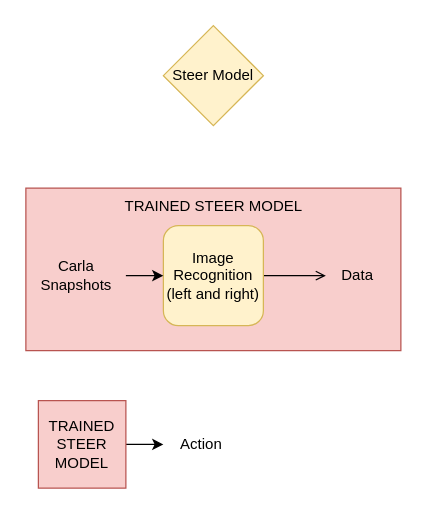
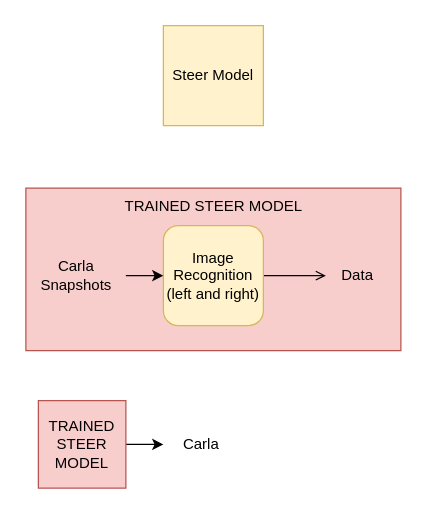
- <mxCell id="12" value="Steer Model" style="rhombus;whiteSpace=wrap;html=1;aspect=fixed;fillColor=#fff2cc;strokeColor=#d6b656;" vertex="1" parent="1"><mxGeometry x="130" y="20" width="80" height="80" as="geometry" /></mxCell>
+ <mxCell id="12" value="Steer Model" style="whiteSpace=wrap;html=1;aspect=fixed;fillColor=#fff2cc;strokeColor=#d6b656;" vertex="1" parent="1"><mxGeometry x="130" y="20" width="80" height="80" as="geometry" /></mxCell>
- <mxCell id="11" value="Action" style="text;html=1;align=center;verticalAlign=middle;resizable=0;points=[];autosize=1;strokeColor=none;fillColor=none;" vertex="1" parent="1"><mxGeometry x="130" y="340" width="60" height="30" as="geometry" /></mxCell>
+ <mxCell id="11" value="Carla" style="text;html=1;align=center;verticalAlign=middle;resizable=0;points=[];autosize=1;strokeColor=none;fillColor=none;" vertex="1" parent="1"><mxGeometry x="130" y="340" width="60" height="30" as="geometry" /></mxCell>
